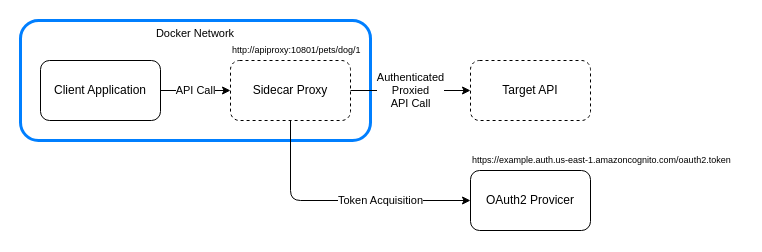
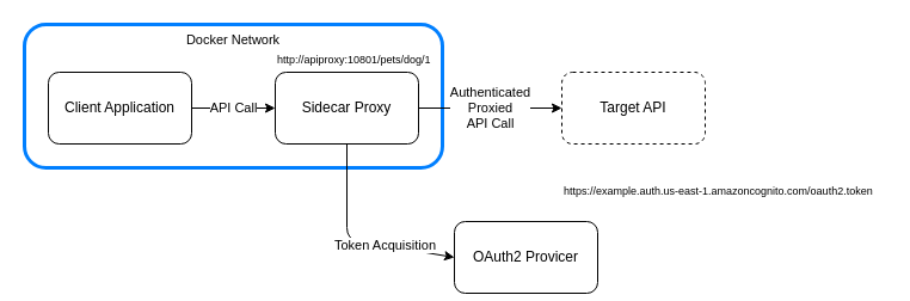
- <mxCell id="4" value="Sidecar Proxy" style="rounded=1;whiteSpace=wrap;html=1;dashed=1;" vertex="1" parent="1"><mxGeometry x="230" y="60" width="120" height="60" as="geometry" /></mxCell>
+ <mxCell id="4" value="Sidecar Proxy" style="rounded=1;whiteSpace=wrap;html=1;" vertex="1" parent="1"><mxGeometry x="230" y="60" width="120" height="60" as="geometry" /></mxCell>
- <mxCell id="6" value="OAuth2 Provicer" style="rounded=1;whiteSpace=wrap;html=1;" vertex="1" parent="1"><mxGeometry x="470" y="170" width="120" height="60" as="geometry" /></mxCell>
+ <mxCell id="6" value="OAuth2 Provicer" style="rounded=1;whiteSpace=wrap;html=1;" vertex="1" parent="1"><mxGeometry x="380" y="185" width="120" height="60" as="geometry" /></mxCell>
